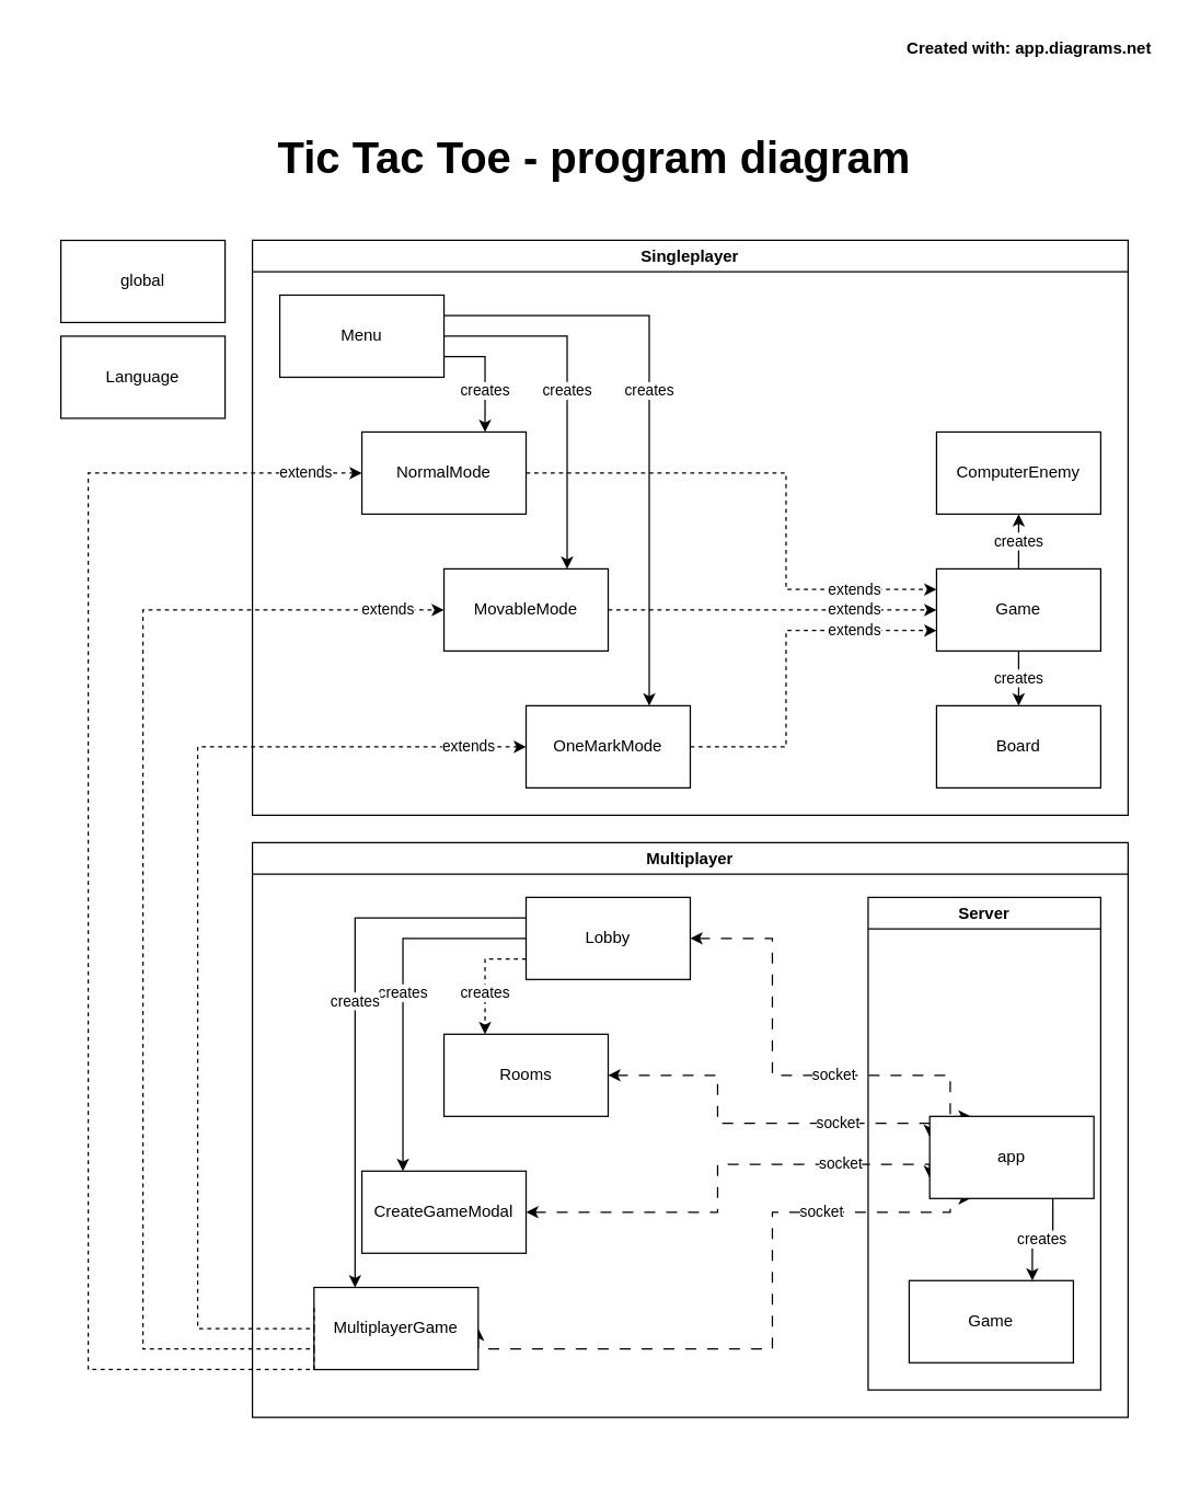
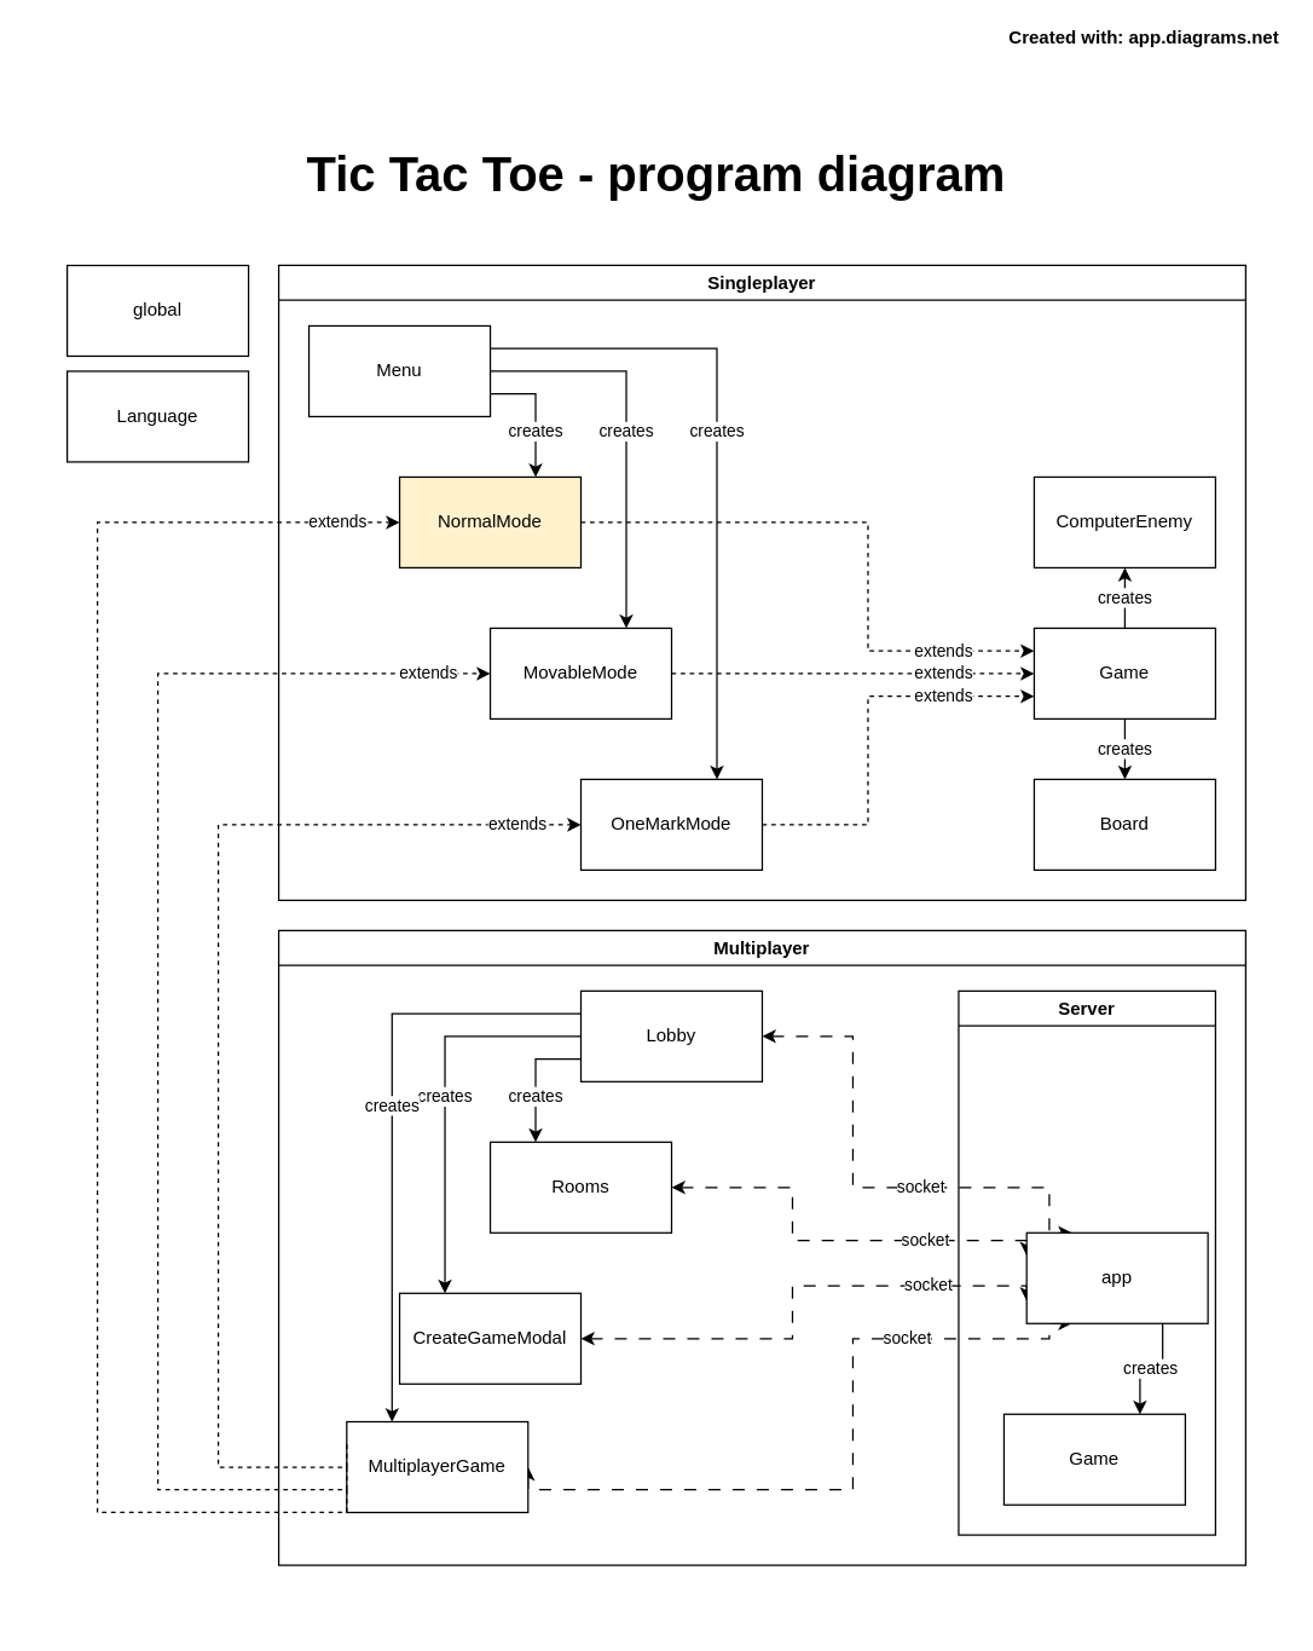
- <mxCell id="2" value="Created with: app.diagrams.net" style="text;html=1;strokeColor=none;fillColor=none;align=center;verticalAlign=middle;whiteSpace=wrap;rounded=0;fontStyle=1" parent="1" vertex="1"><mxGeometry x="657" width="190" height="30" as="geometry" y="20" /></mxCell>
+ <mxCell id="2" value="Created with: app.diagrams.net" style="text;html=1;strokeColor=none;fillColor=none;align=center;verticalAlign=middle;whiteSpace=wrap;rounded=0;fontStyle=1" parent="1" vertex="1"><mxGeometry x="662" y="10" width="190" height="30" as="geometry" /></mxCell>
- <mxCell id="15" value="NormalMode" style="rounded=0;whiteSpace=wrap;html=1;" vertex="1" parent="6"><mxGeometry x="80" y="140" width="120" height="60" as="geometry" /></mxCell>
+ <mxCell id="15" value="NormalMode" style="rounded=0;whiteSpace=wrap;html=1;fillColor=#fff2cc;" vertex="1" parent="6"><mxGeometry x="80" y="140" width="120" height="60" as="geometry" /></mxCell>
- <mxCell id="23" value="creates" style="edgeStyle=orthogonalEdgeStyle;rounded=0;orthogonalLoop=1;jettySize=auto;html=1;exitX=0;exitY=0.75;exitDx=0;exitDy=0;entryX=0.25;entryY=0;entryDx=0;entryDy=0;dashed=1;" edge="1" parent="22" source="27" target="29"><mxGeometry x="0.294" relative="1" as="geometry"><mxPoint as="offset" /></mxGeometry></mxCell>
+ <mxCell id="23" value="creates" style="edgeStyle=orthogonalEdgeStyle;rounded=0;orthogonalLoop=1;jettySize=auto;html=1;exitX=0;exitY=0.75;exitDx=0;exitDy=0;entryX=0.25;entryY=0;entryDx=0;entryDy=0;" edge="1" parent="22" source="27" target="29"><mxGeometry x="0.294" relative="1" as="geometry"><mxPoint as="offset" /></mxGeometry></mxCell>
